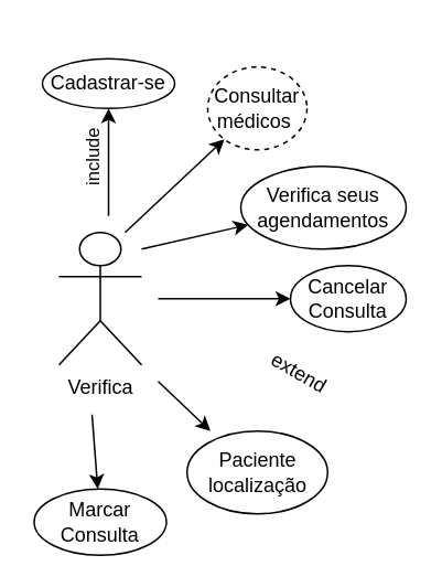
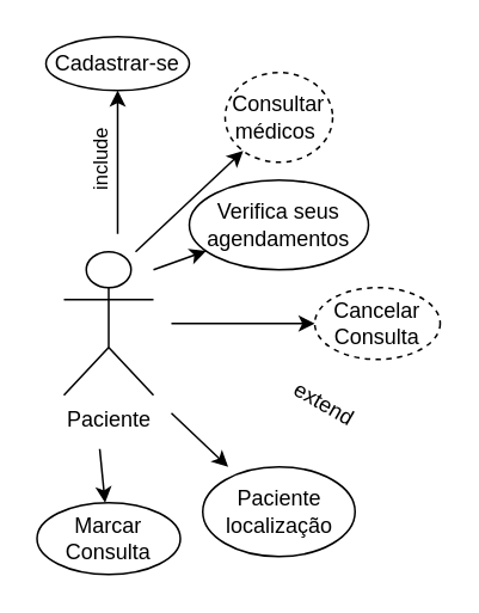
- <mxCell id="4" value="Cadastrar-se" style="ellipse;whiteSpace=wrap;html=1;" parent="1" vertex="1"><mxGeometry x="25" y="35" width="80" height="30" as="geometry" /></mxCell>
+ <mxCell id="4" value="Cadastrar-se" style="ellipse;whiteSpace=wrap;html=1;" parent="1" vertex="1"><mxGeometry x="25" y="20" width="80" height="30" as="geometry" /></mxCell>
- <mxCell id="7" value="Verifica seus agendamentos" style="ellipse;whiteSpace=wrap;html=1;" parent="1" vertex="1"><mxGeometry x="145" y="100" width="100" height="50" as="geometry" /></mxCell>
+ <mxCell id="7" value="Verifica seus agendamentos" style="ellipse;whiteSpace=wrap;html=1;" parent="1" vertex="1"><mxGeometry x="105" y="100" width="100" height="50" as="geometry" /></mxCell>
- <mxCell id="5" value="Cancelar Consulta" style="ellipse;whiteSpace=wrap;html=1;" parent="1" vertex="1"><mxGeometry x="175" y="160" width="70" height="40" as="geometry" /></mxCell>
+ <mxCell id="5" value="Cancelar Consulta" style="ellipse;whiteSpace=wrap;html=1;dashed=1;" parent="1" vertex="1"><mxGeometry x="175" y="160" width="70" height="40" as="geometry" /></mxCell>
- <mxCell id="2" value="Verifica" style="shape=umlActor;verticalLabelPosition=bottom;verticalAlign=top;html=1;outlineConnect=0;" parent="1" vertex="1"><mxGeometry x="35" y="140" width="50" height="80" as="geometry" /></mxCell>
+ <mxCell id="2" value="Paciente" style="shape=umlActor;verticalLabelPosition=bottom;verticalAlign=top;html=1;outlineConnect=0;" parent="1" vertex="1"><mxGeometry x="35" y="140" width="50" height="80" as="geometry" /></mxCell>
- <mxCell id="3" value="Marcar Consulta" style="ellipse;whiteSpace=wrap;html=1;" parent="1" vertex="1"><mxGeometry x="20" y="295" width="80" height="40" as="geometry" /></mxCell>
+ <mxCell id="3" value="Marcar Consulta" style="ellipse;whiteSpace=wrap;html=1;" parent="1" vertex="1"><mxGeometry x="20" y="280" width="80" height="40" as="geometry" /></mxCell>
